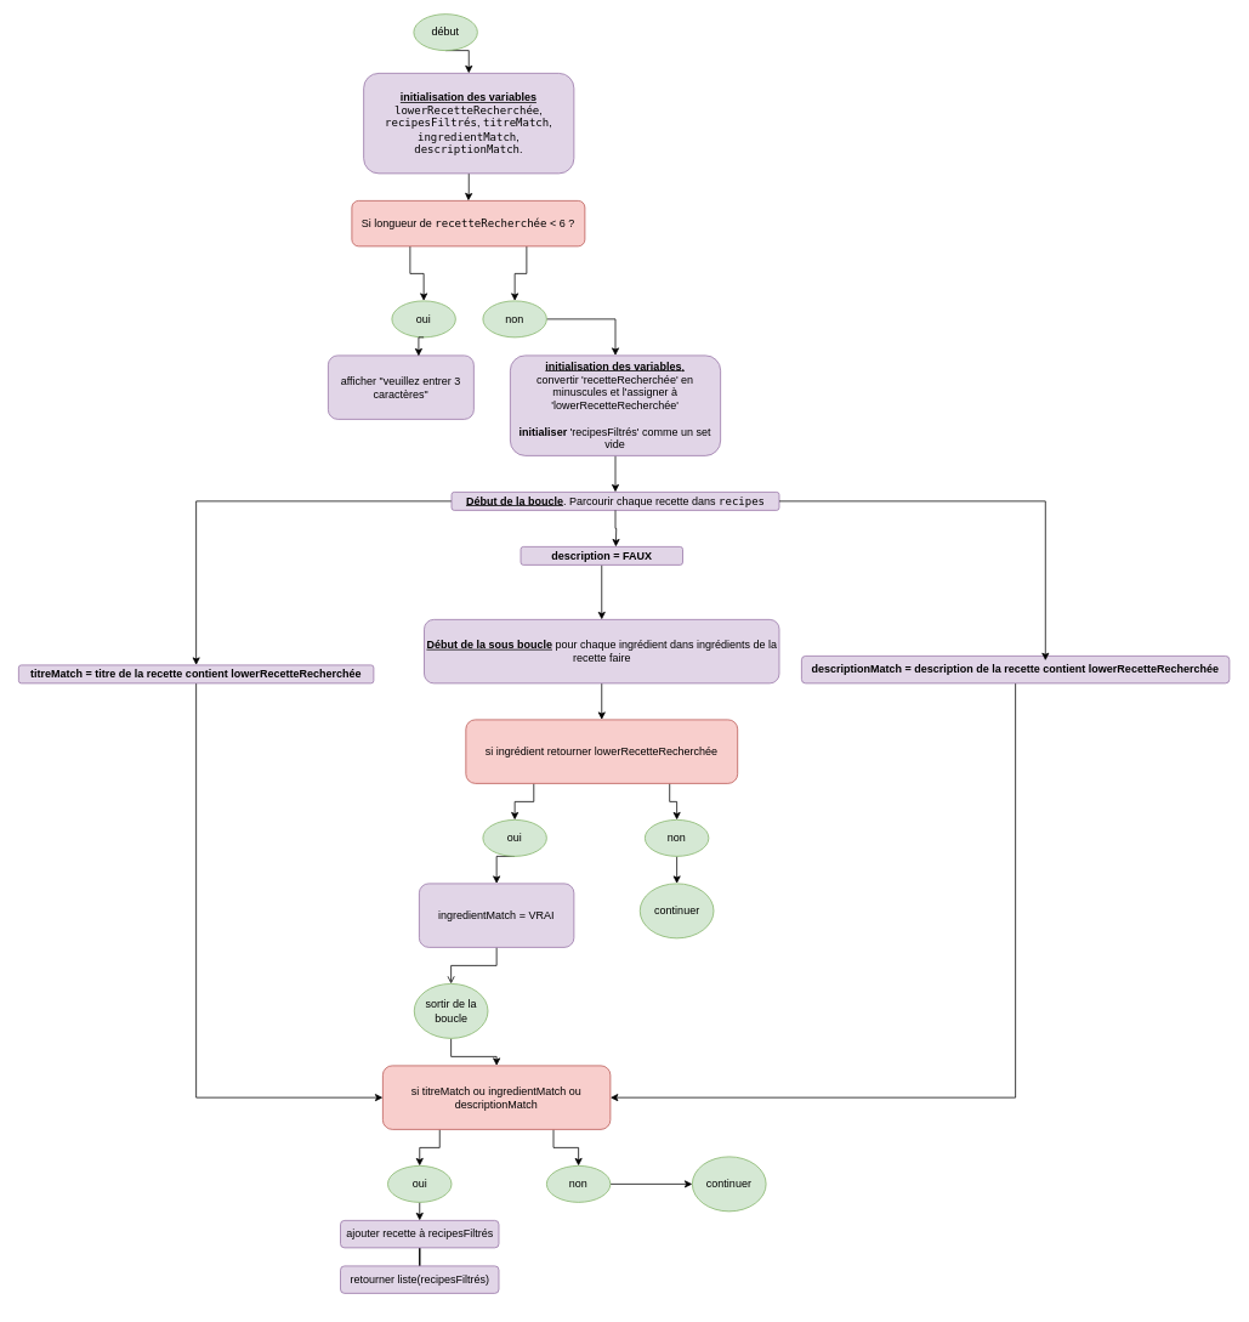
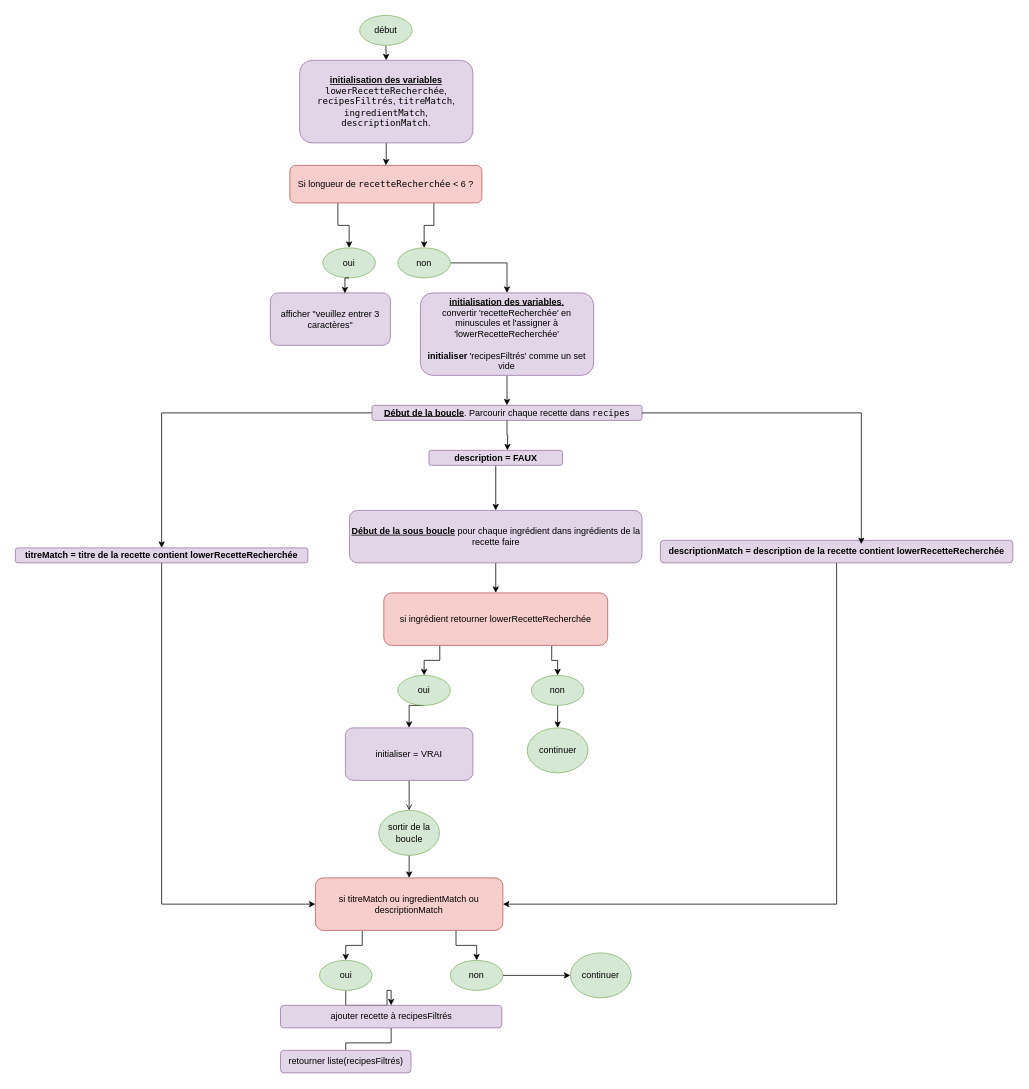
- <mxCell id="3" value="début" style="ellipse;whiteSpace=wrap;html=1;fillColor=#d5e8d4;strokeColor=#82b366;" parent="1" vertex="1"><mxGeometry x="454" y="15" width="70" height="40" as="geometry" /></mxCell>
+ <mxCell id="3" value="début" style="ellipse;whiteSpace=wrap;html=1;fillColor=#d5e8d4;strokeColor=#82b366;" parent="1" vertex="1"><mxGeometry x="479" y="20" width="70" height="40" as="geometry" /></mxCell>
- <mxCell id="35" value="&lt;div style=&quot;text-align: left;&quot;&gt;&lt;span style=&quot;background-color: initial;&quot;&gt;ingredientMatch = VRAI&lt;/span&gt;&lt;/div&gt;" style="rounded=1;whiteSpace=wrap;html=1;fillColor=#e1d5e7;strokeColor=#9673a6;" parent="1" vertex="1"><mxGeometry x="460" y="970" width="170" height="70" as="geometry" /></mxCell>
+ <mxCell id="35" value="&lt;div style=&quot;text-align: left;&quot;&gt;&lt;span style=&quot;background-color: initial;&quot;&gt;initialiser = VRAI&lt;/span&gt;&lt;/div&gt;" style="rounded=1;whiteSpace=wrap;html=1;fillColor=#e1d5e7;strokeColor=#9673a6;" parent="1" vertex="1"><mxGeometry x="460" y="970" width="170" height="70" as="geometry" /></mxCell>
- <mxCell id="37" value="sortir de la boucle" style="ellipse;whiteSpace=wrap;html=1;fillColor=#d5e8d4;strokeColor=#82b366;" parent="1" vertex="1"><mxGeometry x="454.5" y="1080" width="81" height="60" as="geometry" /></mxCell>
+ <mxCell id="37" value="sortir de la boucle" style="ellipse;whiteSpace=wrap;html=1;fillColor=#d5e8d4;strokeColor=#82b366;" parent="1" vertex="1"><mxGeometry x="504.5" y="1080" width="81" height="60" as="geometry" /></mxCell>
- <mxCell id="48" value="&lt;div style=&quot;text-align: left;&quot;&gt;&lt;span style=&quot;background-color: initial;&quot;&gt;ajouter recette à recipesFiltrés&lt;/span&gt;&lt;/div&gt;" style="rounded=1;whiteSpace=wrap;html=1;fillColor=#e1d5e7;strokeColor=#9673a6;" parent="1" vertex="1"><mxGeometry x="373.5" y="1340" width="174" height="30" as="geometry" /></mxCell>
+ <mxCell id="48" value="&lt;div style=&quot;text-align: left;&quot;&gt;&lt;span style=&quot;background-color: initial;&quot;&gt;ajouter recette à recipesFiltrés&lt;/span&gt;&lt;/div&gt;" style="rounded=1;whiteSpace=wrap;html=1;fillColor=#e1d5e7;strokeColor=#9673a6;" parent="1" vertex="1"><mxGeometry x="373.5" y="1340" width="295" height="30" as="geometry" /></mxCell>
- <mxCell id="49" value="&lt;div style=&quot;text-align: left;&quot;&gt;&lt;span style=&quot;background-color: initial;&quot;&gt;retourner liste(recipesFiltrés)&lt;/span&gt;&lt;/div&gt;" style="rounded=1;whiteSpace=wrap;html=1;fillColor=#e1d5e7;strokeColor=#9673a6;" parent="1" vertex="1"><mxGeometry x="373.5" y="1390" width="174" height="30" as="geometry" /></mxCell>
+ <mxCell id="49" value="&lt;div style=&quot;text-align: left;&quot;&gt;&lt;span style=&quot;background-color: initial;&quot;&gt;retourner liste(recipesFiltrés)&lt;/span&gt;&lt;/div&gt;" style="rounded=1;whiteSpace=wrap;html=1;fillColor=#e1d5e7;strokeColor=#9673a6;" parent="1" vertex="1"><mxGeometry x="373.5" y="1400" width="174" height="30" as="geometry" /></mxCell>
